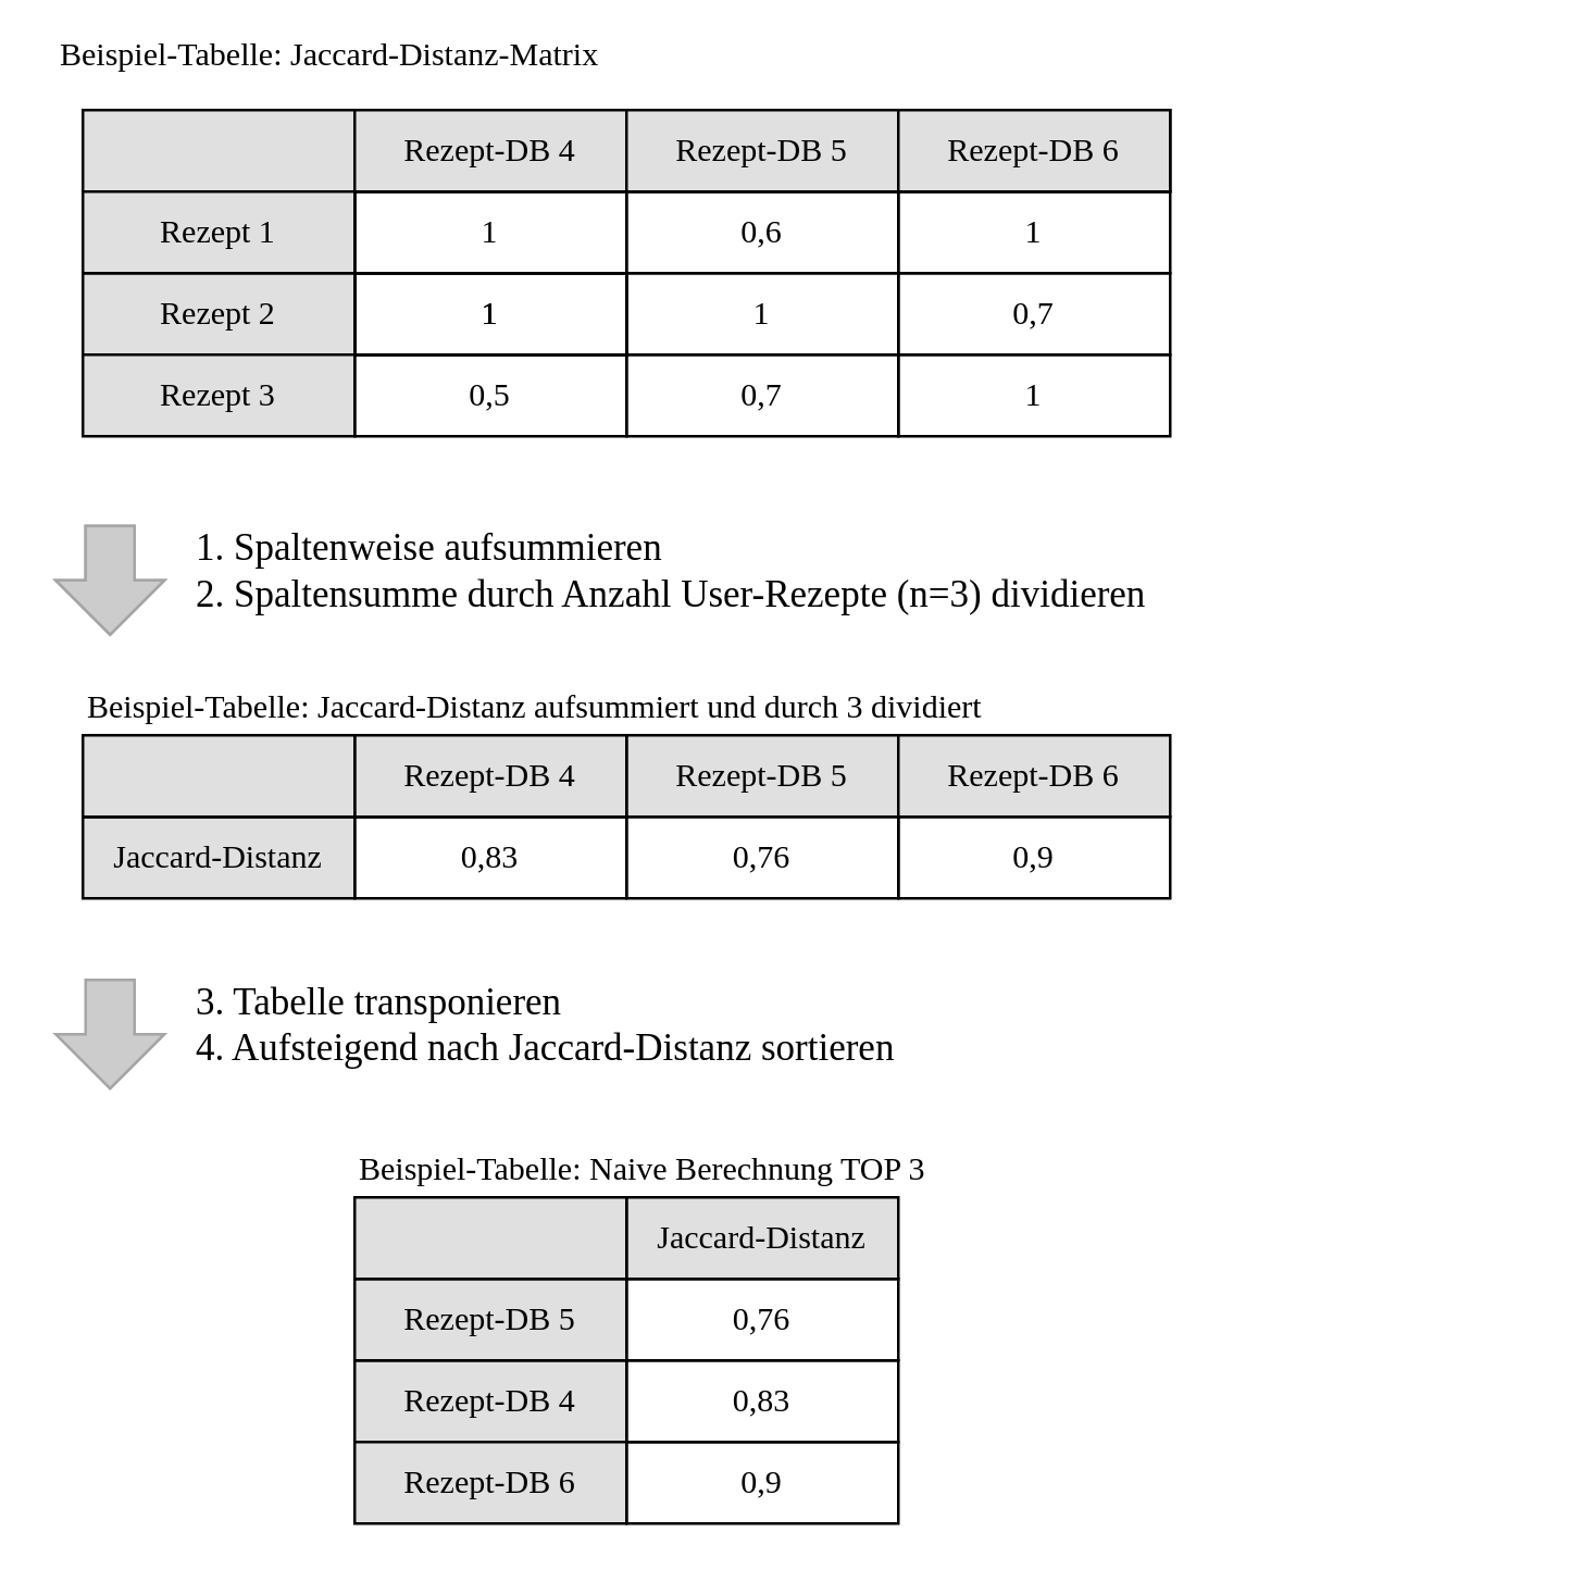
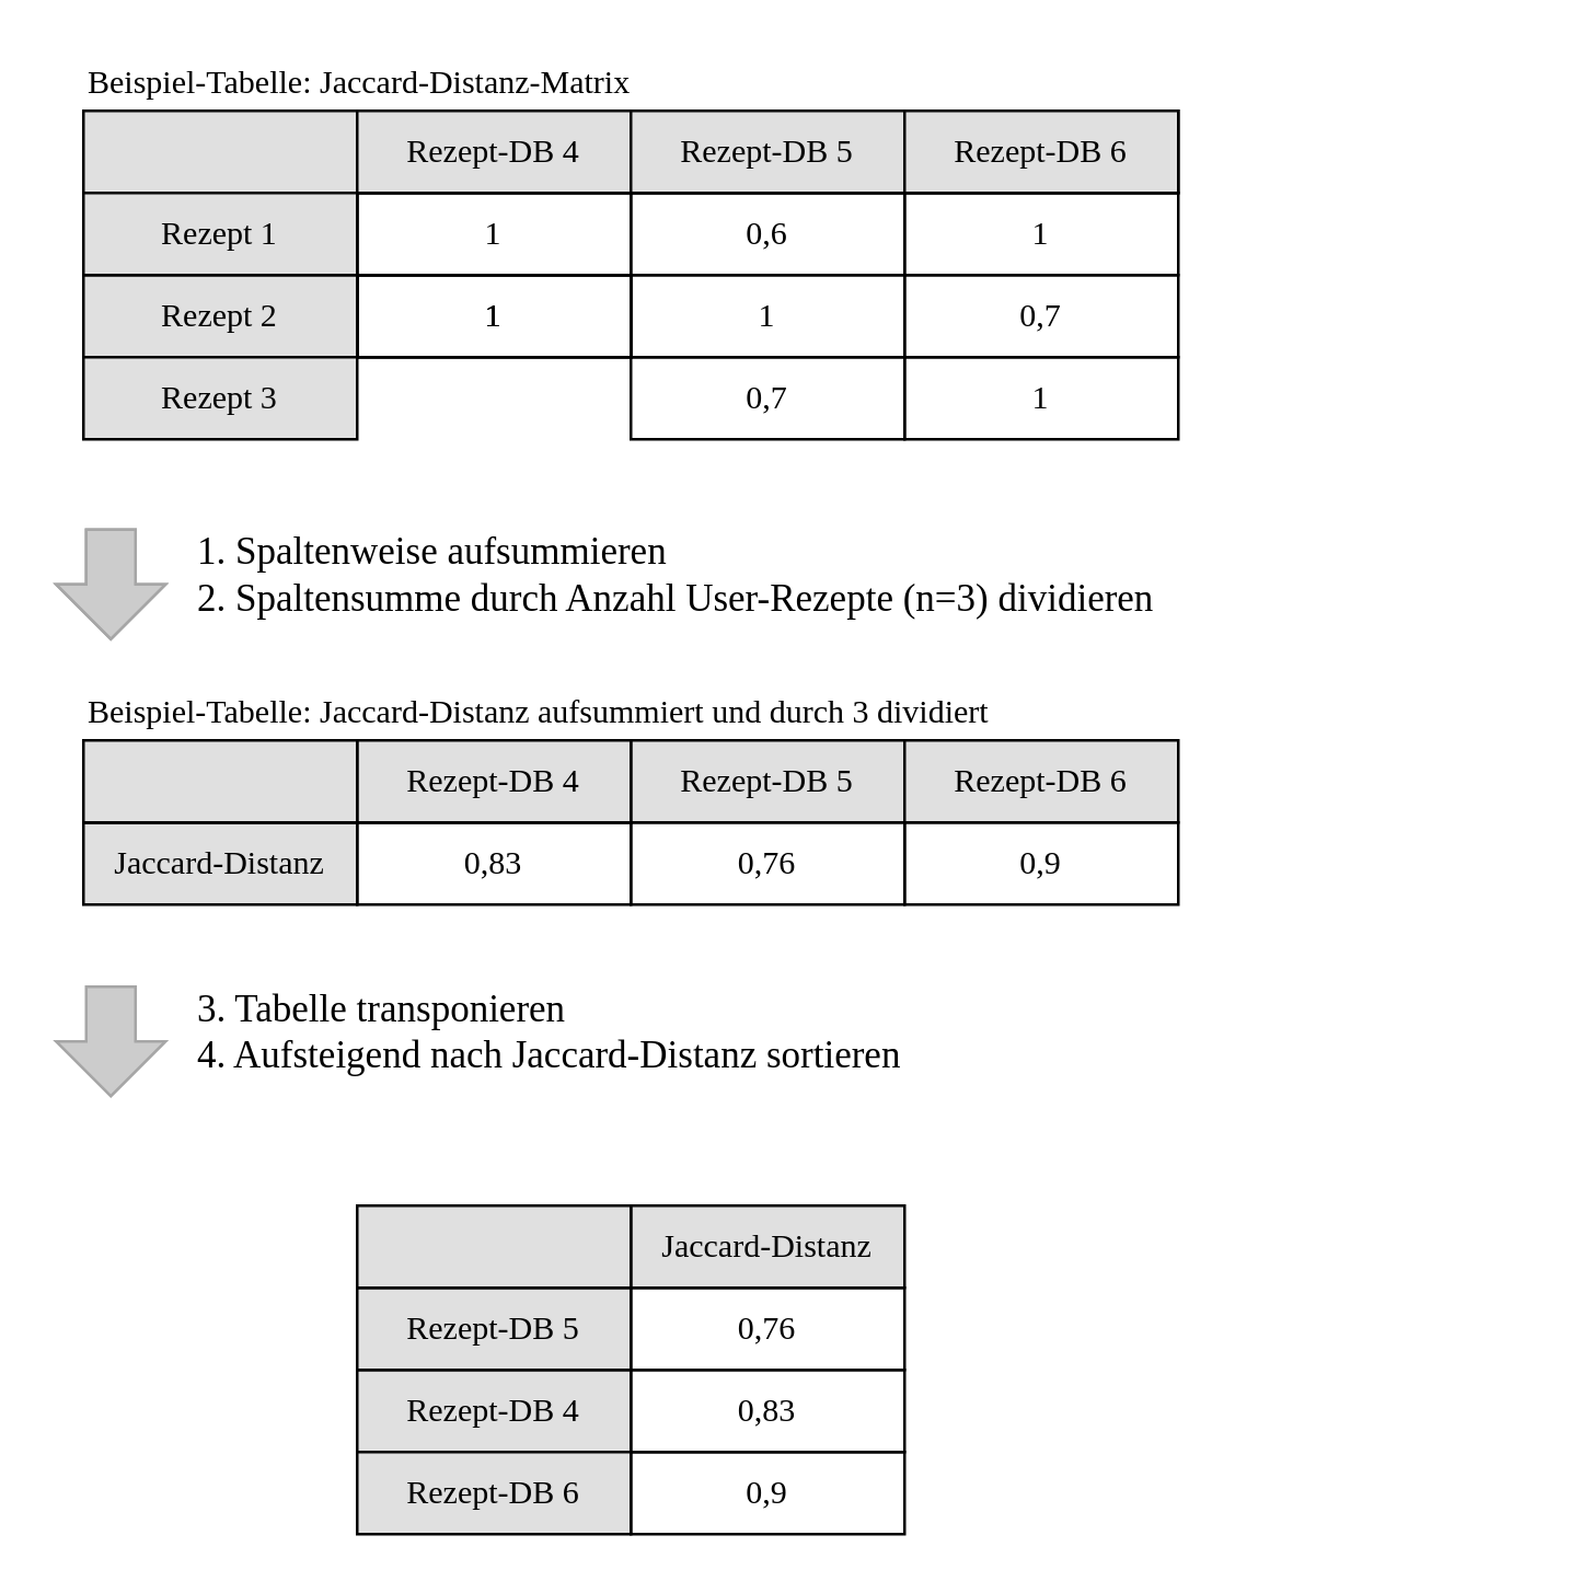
- <mxCell id="48" value="Beispiel-Tabelle: Jaccard-Distanz-Matrix " style="text;html=1;strokeColor=none;fillColor=none;align=left;verticalAlign=middle;whiteSpace=wrap;rounded=0;glass=0;fontSize=12;fontFamily=Inconsolata;" parent="1" vertex="1"><mxGeometry x="20" y="10" width="280" height="20" as="geometry" /></mxCell>
+ <mxCell id="48" value="Beispiel-Tabelle: Jaccard-Distanz-Matrix " style="text;html=1;strokeColor=none;fillColor=none;align=left;verticalAlign=middle;whiteSpace=wrap;rounded=0;glass=0;fontSize=12;fontFamily=Inconsolata;" parent="1" vertex="1"><mxGeometry x="30" y="20" width="280" height="20" as="geometry" /></mxCell>
- <mxCell id="19" value="0,5" style="whiteSpace=wrap;html=1;glass=0;strokeColor=#000000;fillColor=none;gradientColor=none;fontSize=12;align=center;fontFamily=Inconsolata;" parent="1" vertex="1"><mxGeometry x="130" y="130" width="100" height="30" as="geometry" /></mxCell>
- <mxCell id="50" value="Beispiel-Tabelle: Naive Berechnung TOP 3" style="text;html=1;strokeColor=none;fillColor=none;align=left;verticalAlign=middle;whiteSpace=wrap;rounded=0;glass=0;fontSize=12;fontFamily=Inconsolata;" parent="1" vertex="1"><mxGeometry x="130" y="420" width="430" height="20" as="geometry" /></mxCell>
